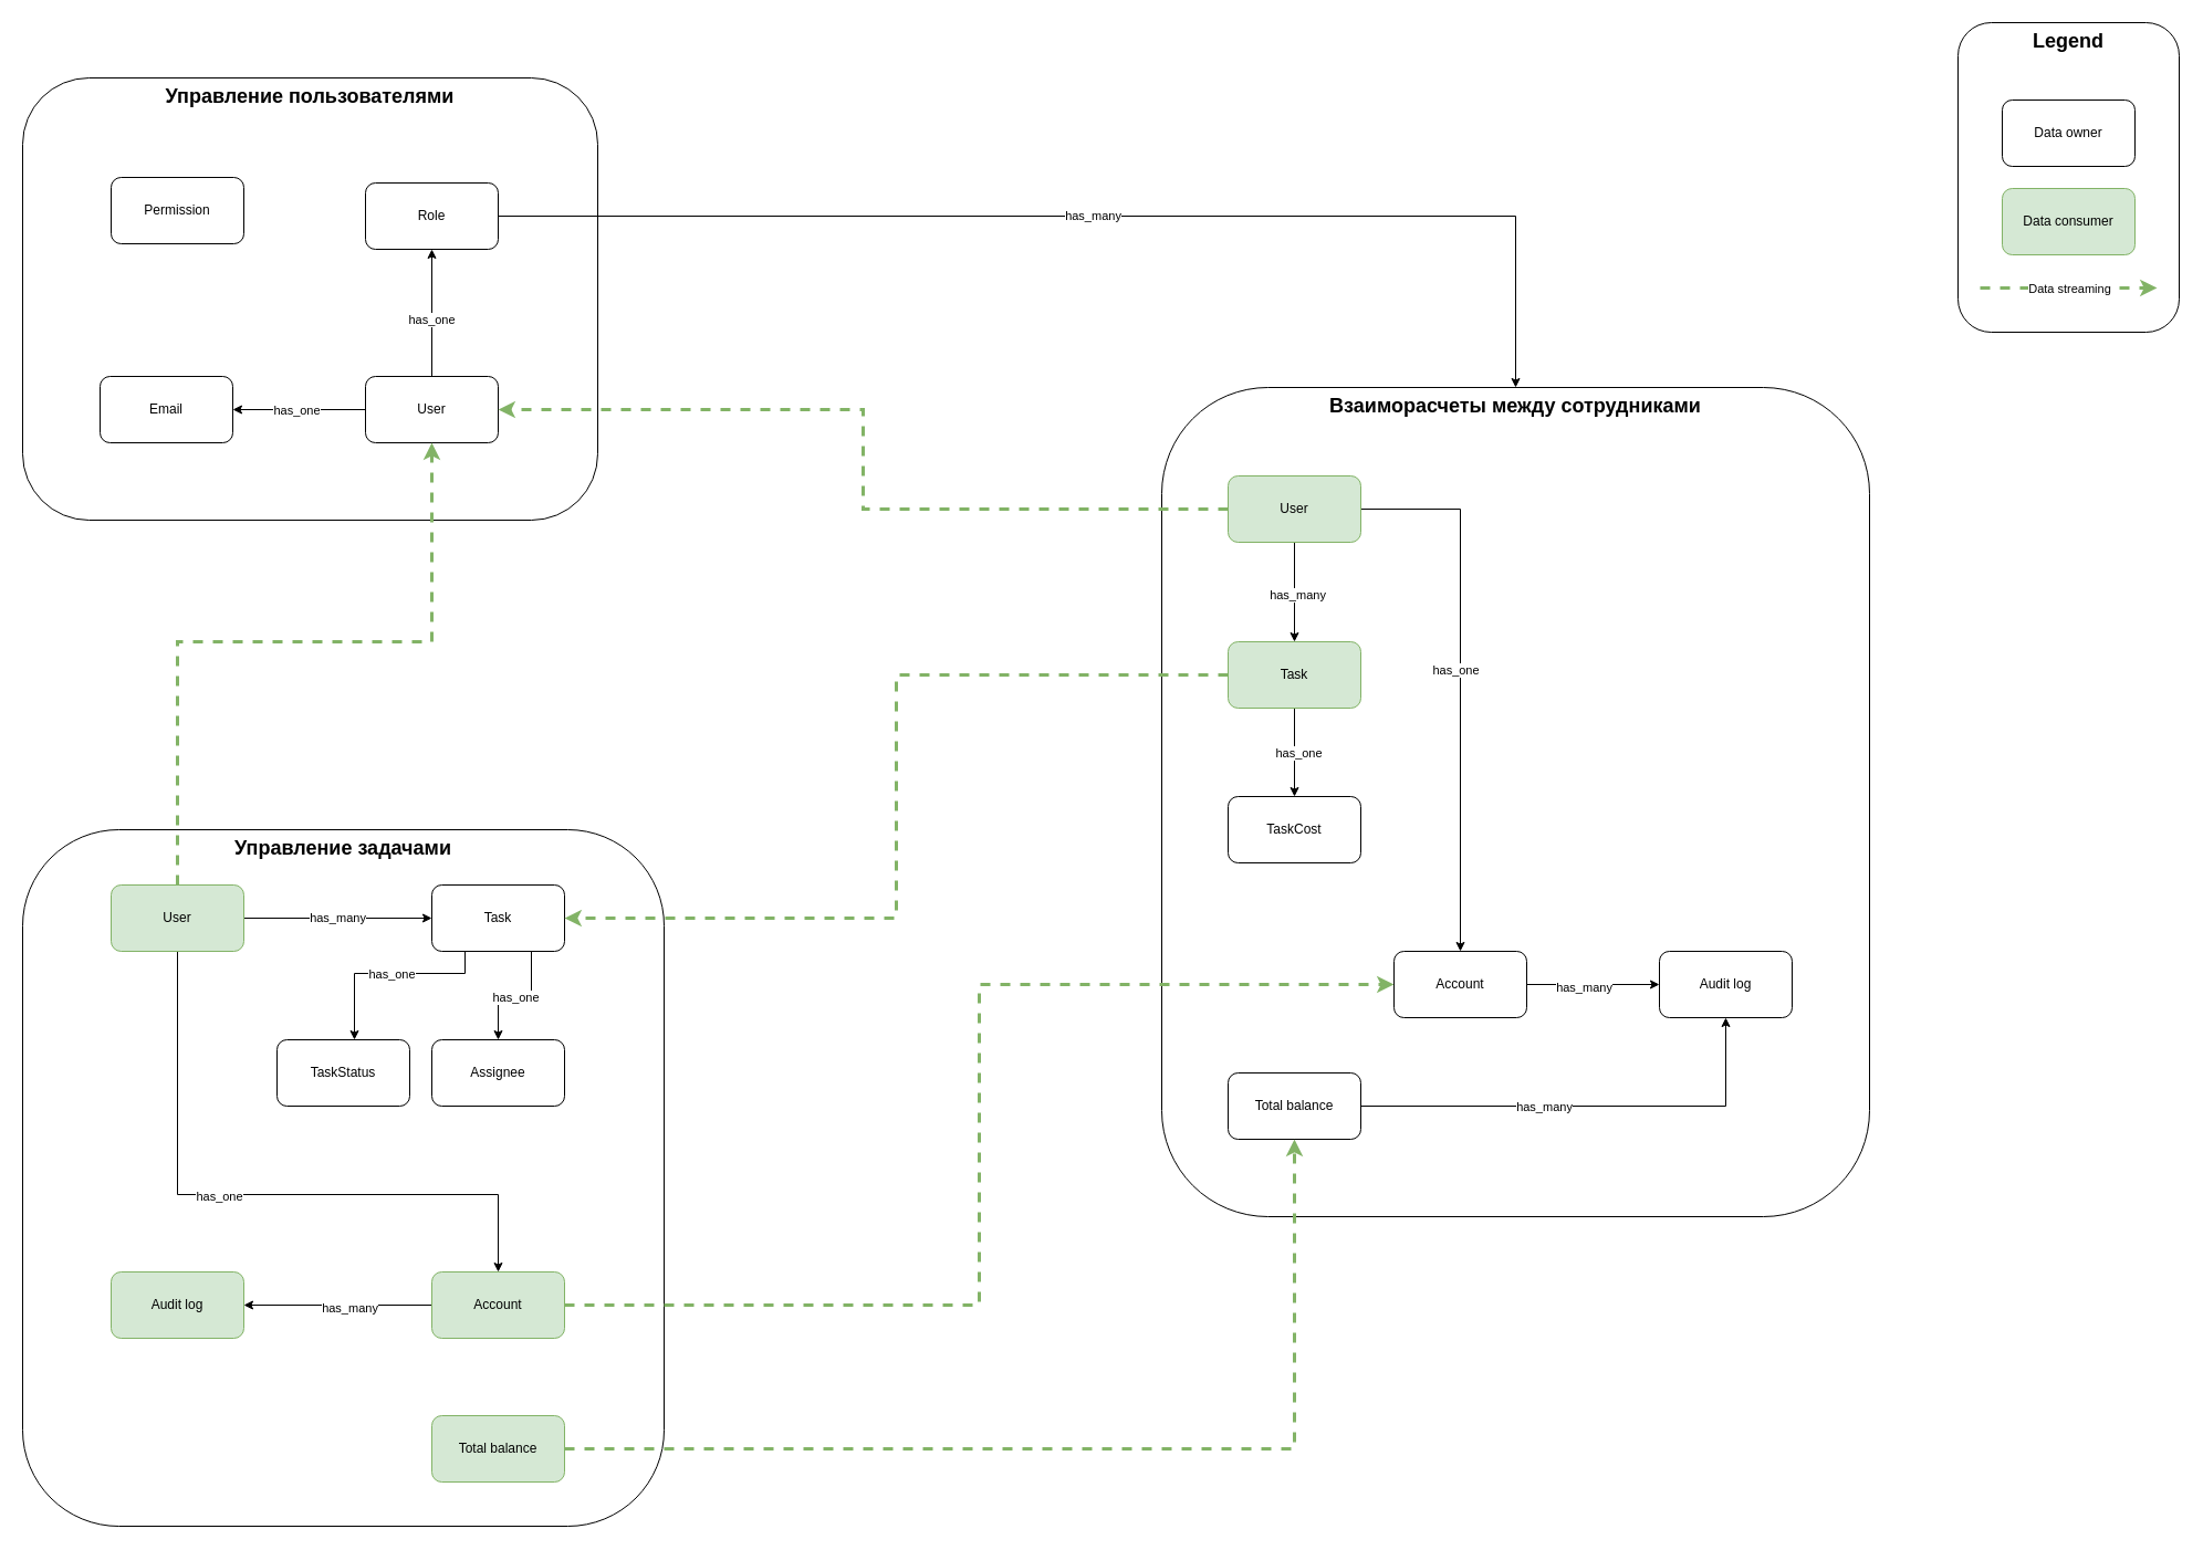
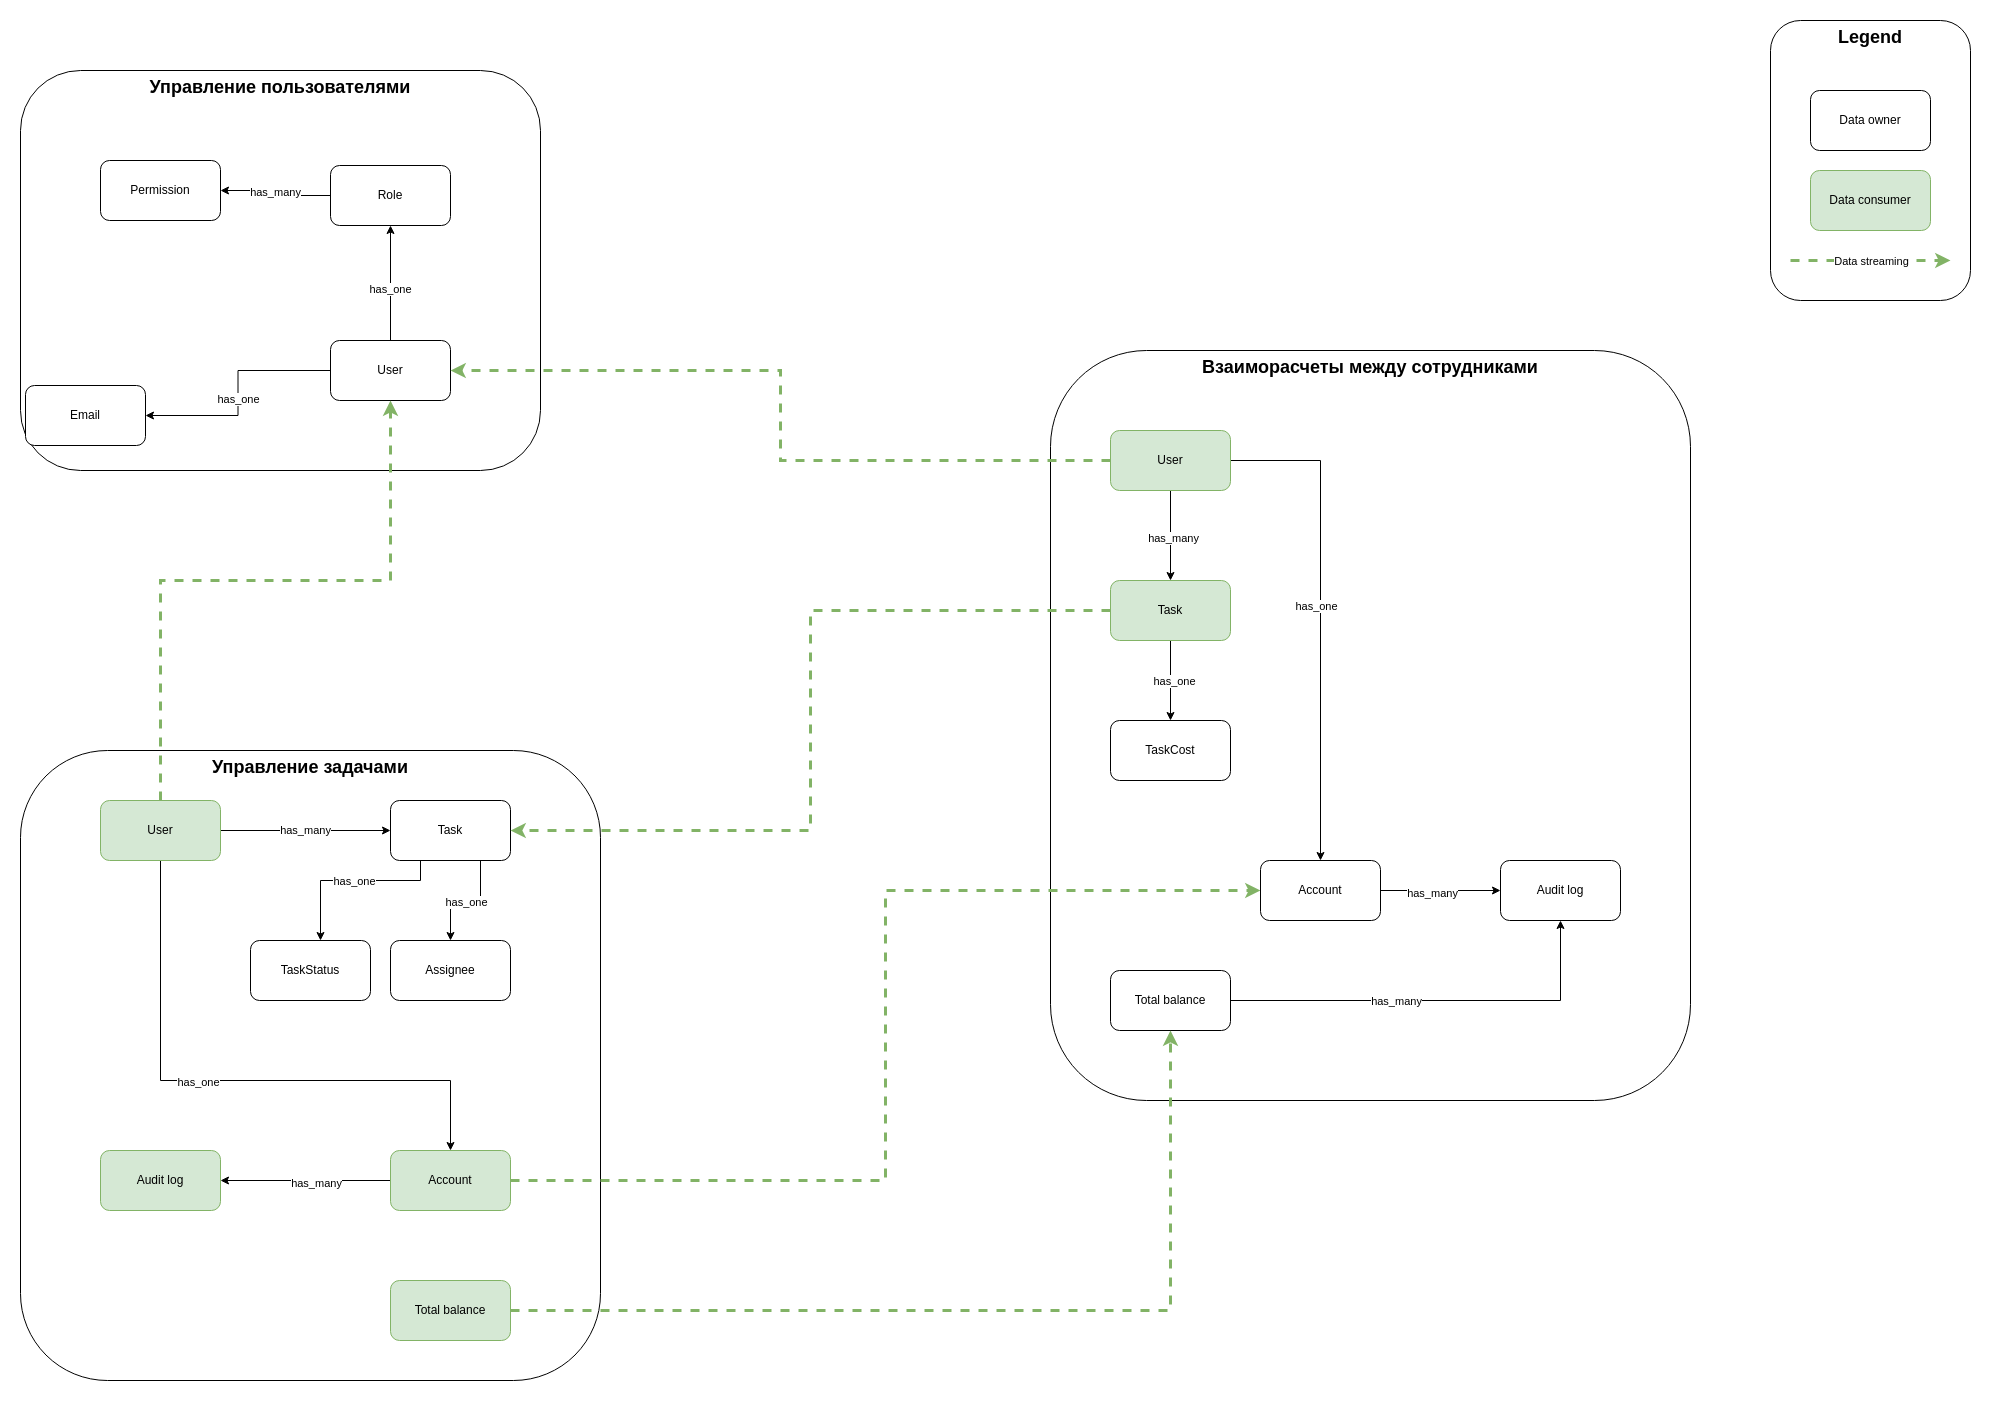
- <mxCell id="11" value="has_many" style="edgeStyle=orthogonalEdgeStyle;rounded=0;orthogonalLoop=1;jettySize=auto;html=1;" edge="1" parent="1" source="12" target="3"><mxGeometry relative="1" as="geometry" /></mxCell>
+ <mxCell id="11" value="has_many" style="edgeStyle=orthogonalEdgeStyle;rounded=0;orthogonalLoop=1;jettySize=auto;html=1;" edge="1" parent="1" source="12" target="13"><mxGeometry relative="1" as="geometry" /></mxCell>
- <mxCell id="31" value="Email" style="rounded=1;whiteSpace=wrap;html=1;" vertex="1" parent="1"><mxGeometry x="90" y="340" width="120" height="60" as="geometry" /></mxCell>
+ <mxCell id="31" value="Email" style="rounded=1;whiteSpace=wrap;html=1;" vertex="1" parent="1"><mxGeometry x="25" y="385" width="120" height="60" as="geometry" /></mxCell>
